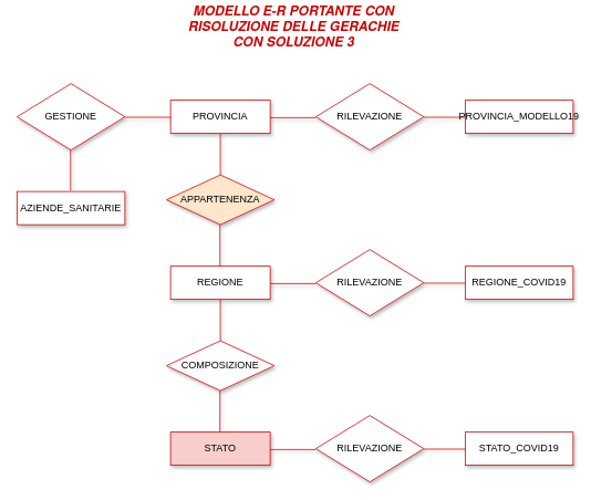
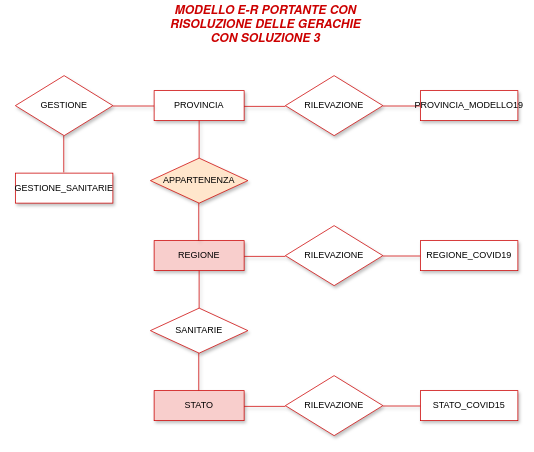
- <mxCell id="27" value="AZIENDE_SANITARIE" style="rounded=0;whiteSpace=wrap;html=1;strokeColor=#CC0000;shadow=1;" parent="1" vertex="1"><mxGeometry x="20" y="230" width="130" height="40" as="geometry" /></mxCell>
+ <mxCell id="27" value="GESTIONE_SANITARIE" style="rounded=0;whiteSpace=wrap;html=1;strokeColor=#CC0000;shadow=1;" parent="1" vertex="1"><mxGeometry x="20" y="230" width="130" height="40" as="geometry" /></mxCell>
- <mxCell id="5" value="REGIONE" style="rounded=0;whiteSpace=wrap;html=1;strokeColor=#CC0000;shadow=1;" parent="1" vertex="1"><mxGeometry x="205" y="320" width="120" height="40" as="geometry" /></mxCell>
+ <mxCell id="5" value="REGIONE" style="rounded=0;whiteSpace=wrap;html=1;strokeColor=#CC0000;shadow=1;fillColor=#f8cecc;" parent="1" vertex="1"><mxGeometry x="205" y="320" width="120" height="40" as="geometry" /></mxCell>
- <mxCell id="11" value="COMPOSIZIONE" style="rhombus;whiteSpace=wrap;html=1;strokeColor=#CC0000;shadow=1;" parent="1" vertex="1"><mxGeometry x="200" y="410" width="130" height="60" as="geometry" /></mxCell>
+ <mxCell id="11" value="SANITARIE" style="rhombus;whiteSpace=wrap;html=1;strokeColor=#CC0000;shadow=1;" parent="1" vertex="1"><mxGeometry x="200" y="410" width="130" height="60" as="geometry" /></mxCell>
- <mxCell id="22" value="STATO_COVID19" style="rounded=0;whiteSpace=wrap;html=1;strokeColor=#CC0000;shadow=1;" parent="1" vertex="1"><mxGeometry x="560" y="520" width="130" height="40" as="geometry" /></mxCell>
+ <mxCell id="22" value="STATO_COVID15" style="rounded=0;whiteSpace=wrap;html=1;strokeColor=#CC0000;shadow=1;" parent="1" vertex="1"><mxGeometry x="560" y="520" width="130" height="40" as="geometry" /></mxCell>
